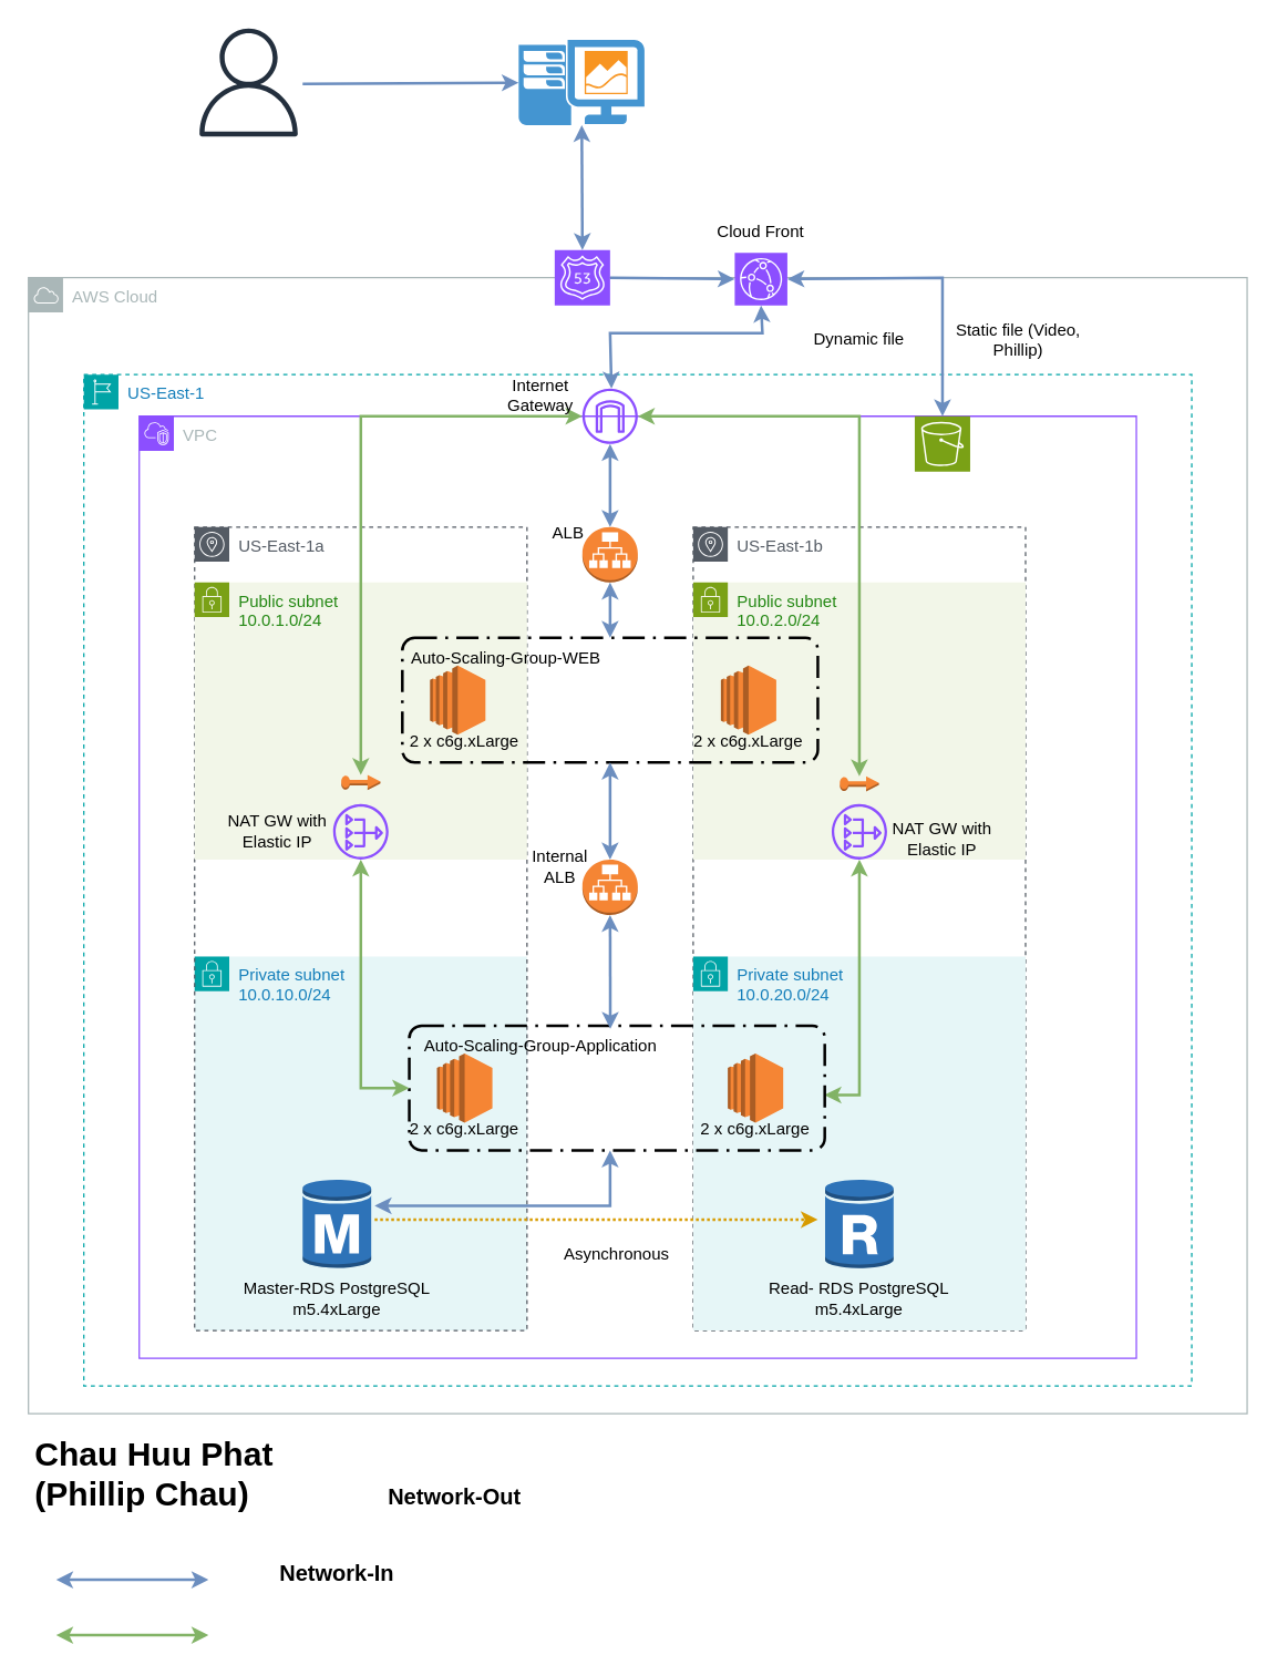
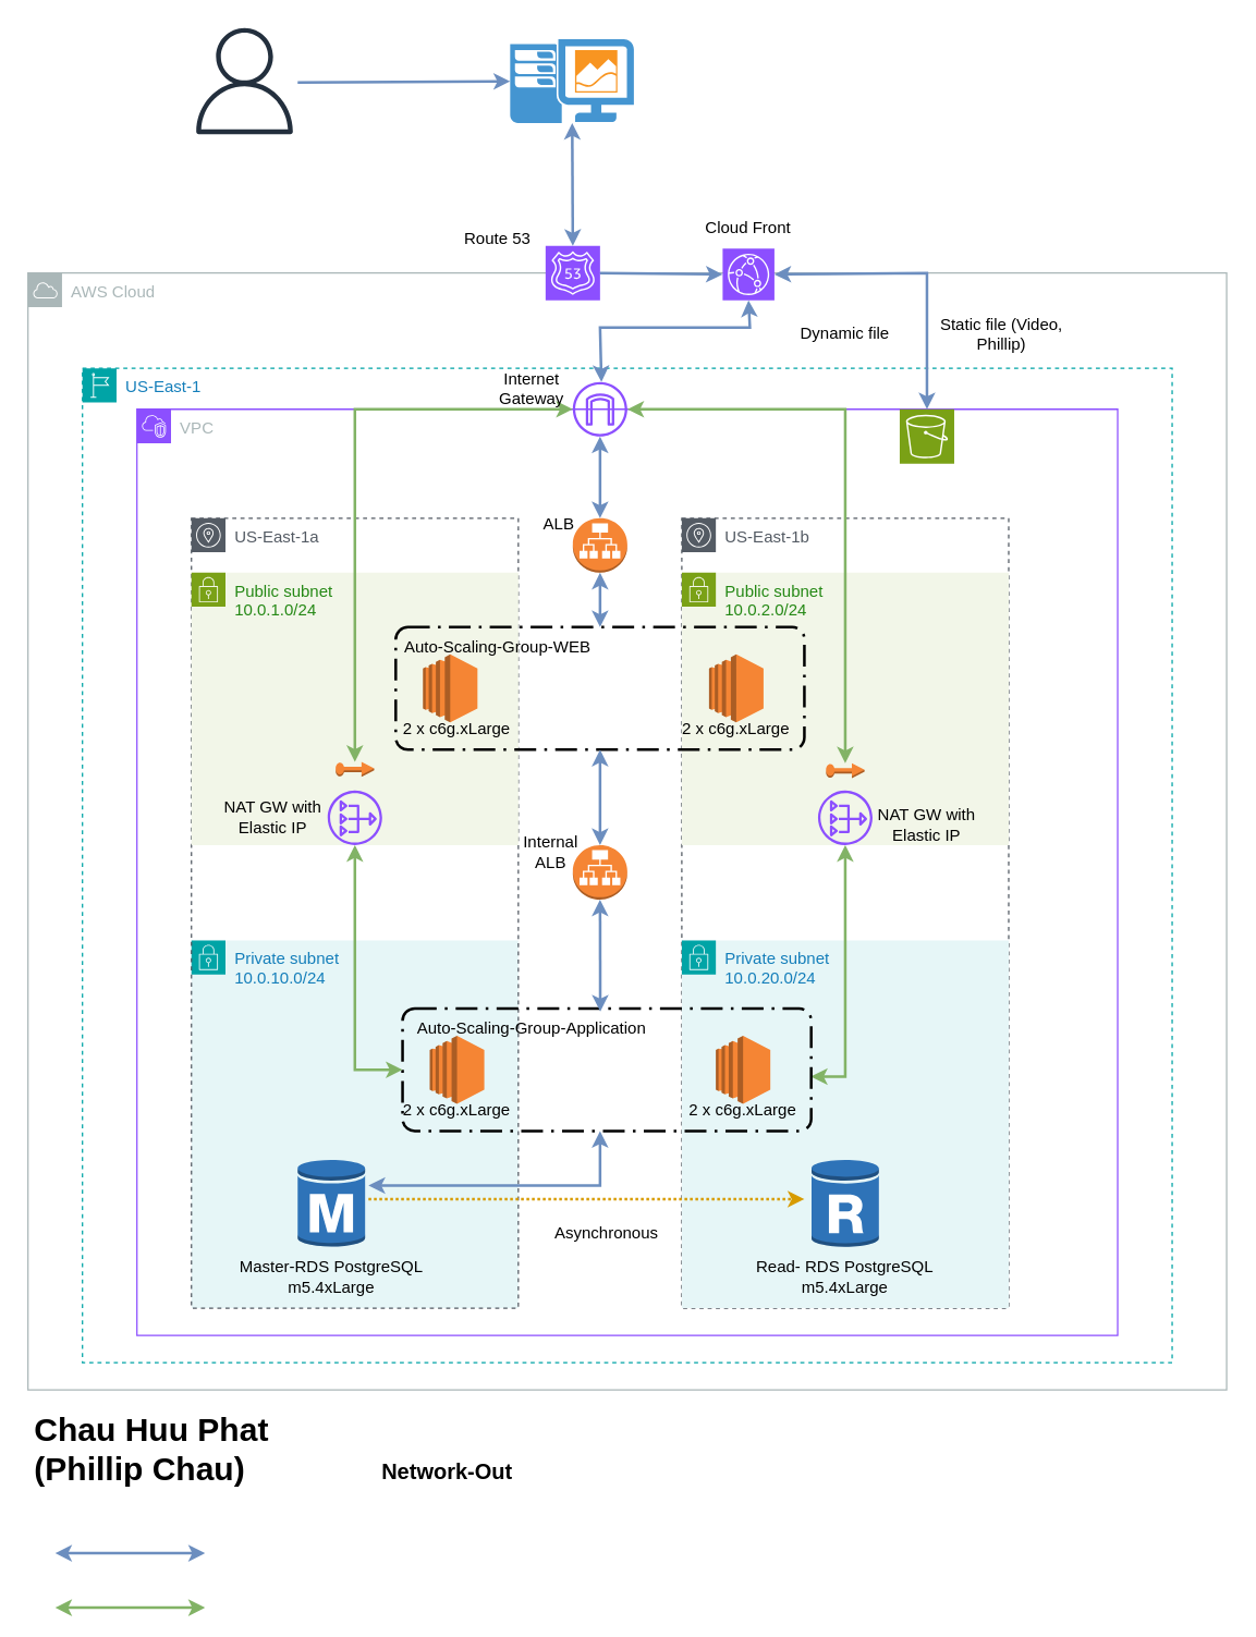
+ <mxCell id="66" value="Route 53" style="text;html=1;strokeColor=none;fillColor=none;align=center;verticalAlign=middle;whiteSpace=wrap;rounded=0;" parent="1" vertex="1"><mxGeometry x="335" y="160" width="60" height="30" as="geometry" /></mxCell>
- <mxCell id="62" value="&lt;font style=&quot;font-size: 16px;&quot;&gt;&lt;b&gt;Network-In&lt;/b&gt;&lt;/font&gt;" style="text;html=1;strokeColor=none;fillColor=none;align=center;verticalAlign=middle;whiteSpace=wrap;rounded=0;" parent="1" vertex="1"><mxGeometry x="167.75" y="1120" width="150" height="30" as="geometry" /></mxCell>
